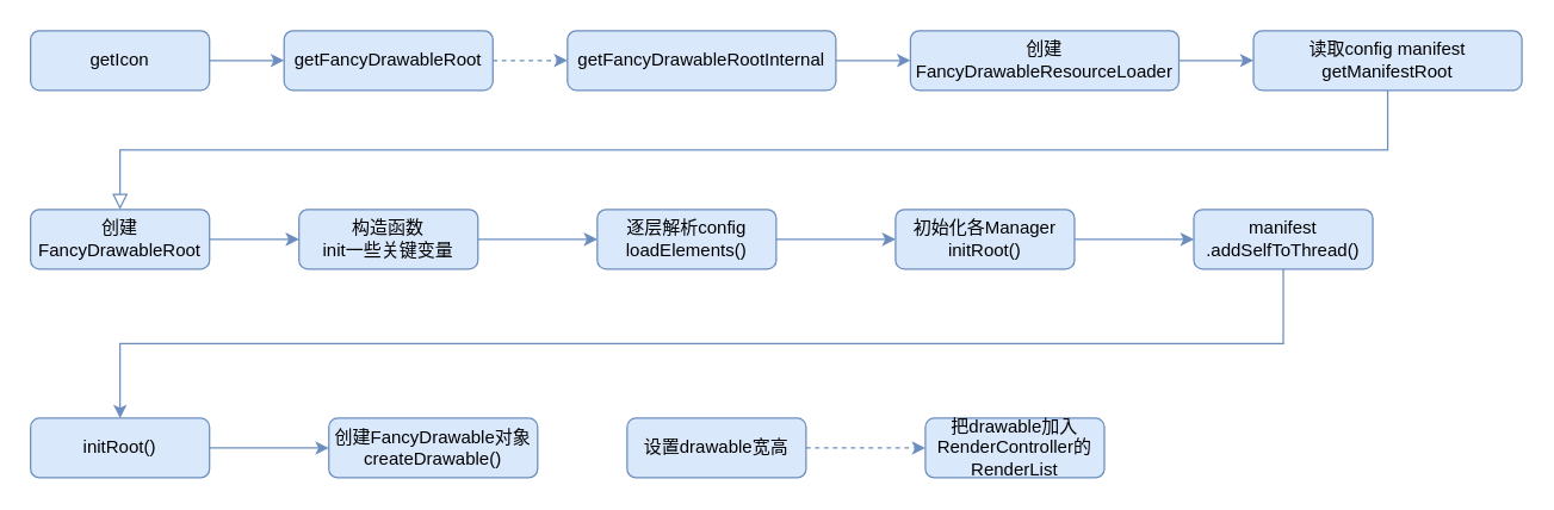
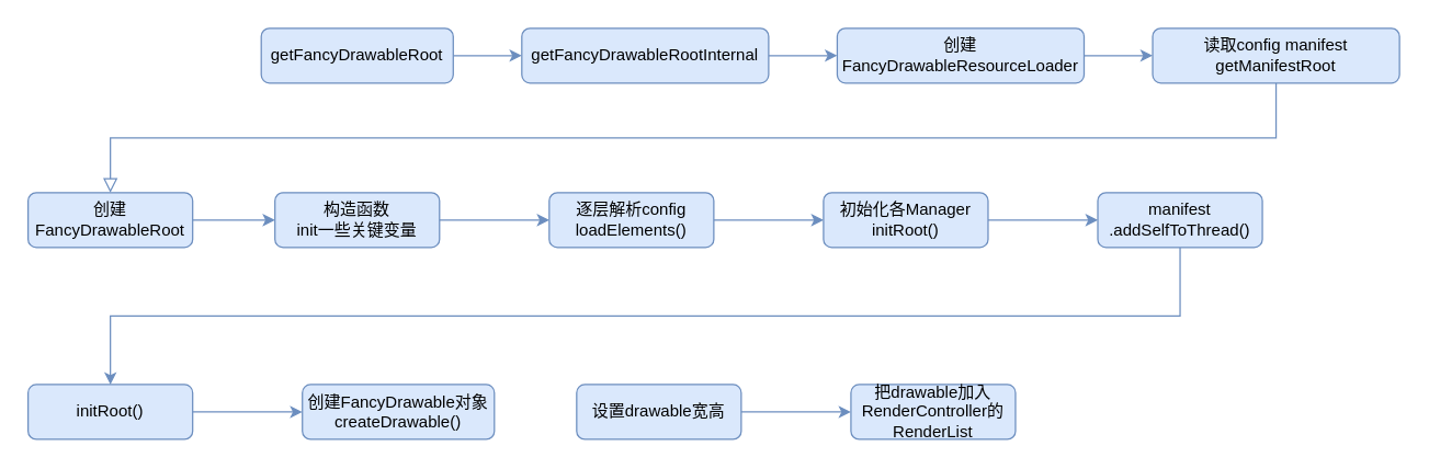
- <mxCell id="4" value="getIcon" style="rounded=1;whiteSpace=wrap;html=1;fontSize=12;glass=0;strokeWidth=1;shadow=0;fillColor=#dae8fc;strokeColor=#6c8ebf;" parent="1" vertex="1"><mxGeometry x="20" y="20" width="120" height="40" as="geometry" /></mxCell>
- <mxCell id="3" value="" style="edgeStyle=orthogonalEdgeStyle;rounded=0;orthogonalLoop=1;jettySize=auto;html=1;fillColor=#dae8fc;strokeColor=#6c8ebf;" edge="1" parent="1" source="4" target="6"><mxGeometry relative="1" as="geometry" /></mxCell>
- <mxCell id="5" value="" style="edgeStyle=orthogonalEdgeStyle;rounded=0;orthogonalLoop=1;jettySize=auto;html=1;fillColor=#dae8fc;strokeColor=#6c8ebf;dashed=1;" edge="1" parent="1" source="6" target="8"><mxGeometry relative="1" as="geometry" /></mxCell>
+ <mxCell id="5" value="" style="edgeStyle=orthogonalEdgeStyle;rounded=0;orthogonalLoop=1;jettySize=auto;html=1;fillColor=#dae8fc;strokeColor=#6c8ebf;" edge="1" parent="1" source="6" target="8"><mxGeometry relative="1" as="geometry" /></mxCell>
- <mxCell id="25" value="" style="edgeStyle=orthogonalEdgeStyle;rounded=0;orthogonalLoop=1;jettySize=auto;html=1;fillColor=#dae8fc;strokeColor=#6c8ebf;dashed=1;" edge="1" parent="1" source="26" target="27"><mxGeometry relative="1" as="geometry" /></mxCell>
+ <mxCell id="25" value="" style="edgeStyle=orthogonalEdgeStyle;rounded=0;orthogonalLoop=1;jettySize=auto;html=1;fillColor=#dae8fc;strokeColor=#6c8ebf;" edge="1" parent="1" source="26" target="27"><mxGeometry relative="1" as="geometry" /></mxCell>
